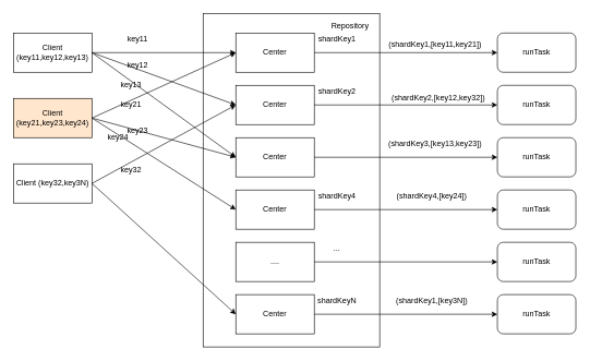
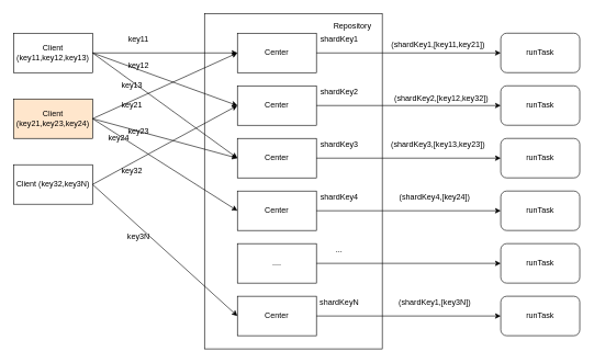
+ <mxCell id="12" value="shardKey3" style="text;html=1;strokeColor=none;fillColor=none;align=center;verticalAlign=middle;whiteSpace=wrap;rounded=0;" vertex="1" parent="2"><mxGeometry x="470" y="190" width="50" height="20" as="geometry" /></mxCell>
+ <mxCell id="52" value="key3N" style="text;html=1;strokeColor=none;fillColor=none;align=center;verticalAlign=middle;whiteSpace=wrap;rounded=0;" vertex="1" parent="2"><mxGeometry x="170" y="330" width="40" height="20" as="geometry" /></mxCell>
